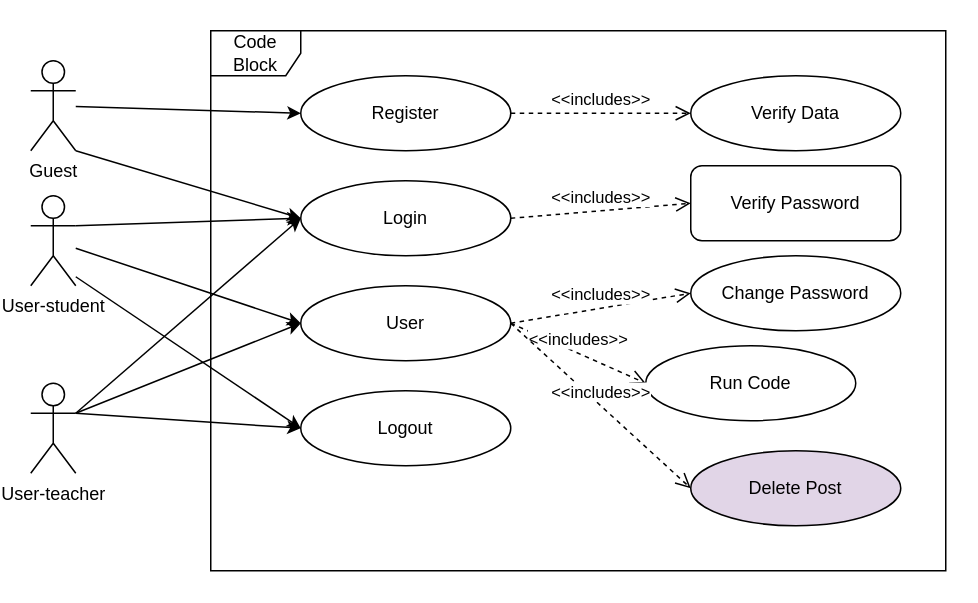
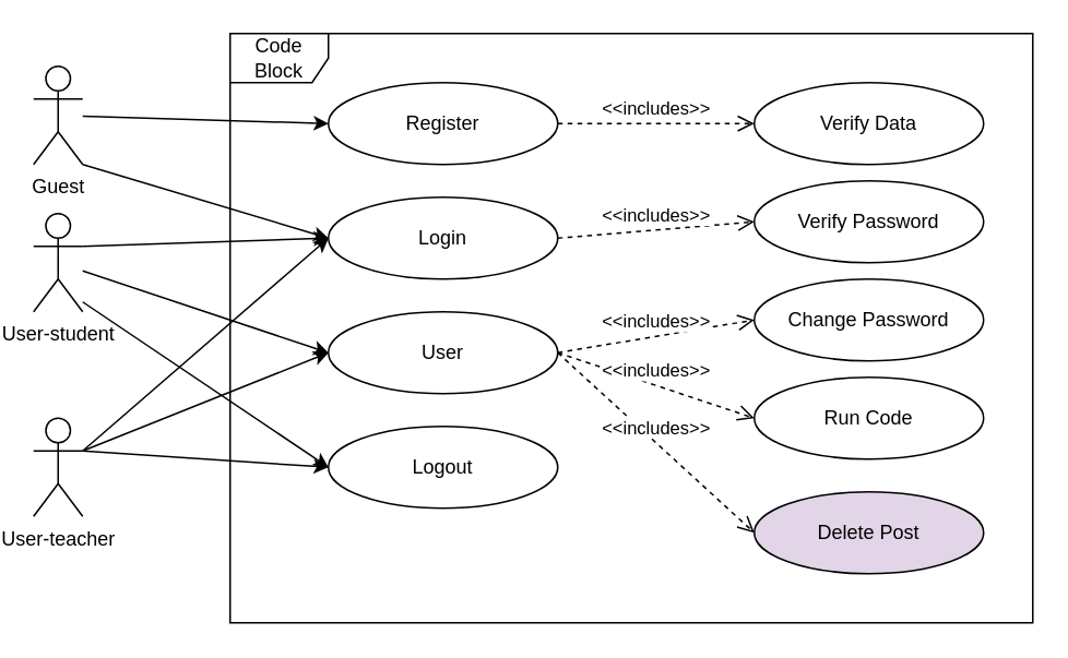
- <mxCell id="24" value="Verify Password" style="whiteSpace=wrap;html=1;rounded=1;" vertex="1" parent="1"><mxGeometry x="460" y="110" width="140" height="50" as="geometry" /></mxCell>
+ <mxCell id="24" value="Verify Password" style="ellipse;whiteSpace=wrap;html=1;" vertex="1" parent="1"><mxGeometry x="460" y="110" width="140" height="50" as="geometry" /></mxCell>
- <mxCell id="19" value="Run Code" style="ellipse;whiteSpace=wrap;html=1;" vertex="1" parent="1"><mxGeometry x="430" y="230" width="140" height="50" as="geometry" /></mxCell>
+ <mxCell id="19" value="Run Code" style="ellipse;whiteSpace=wrap;html=1;" vertex="1" parent="1"><mxGeometry x="460" y="230" width="140" height="50" as="geometry" /></mxCell>
